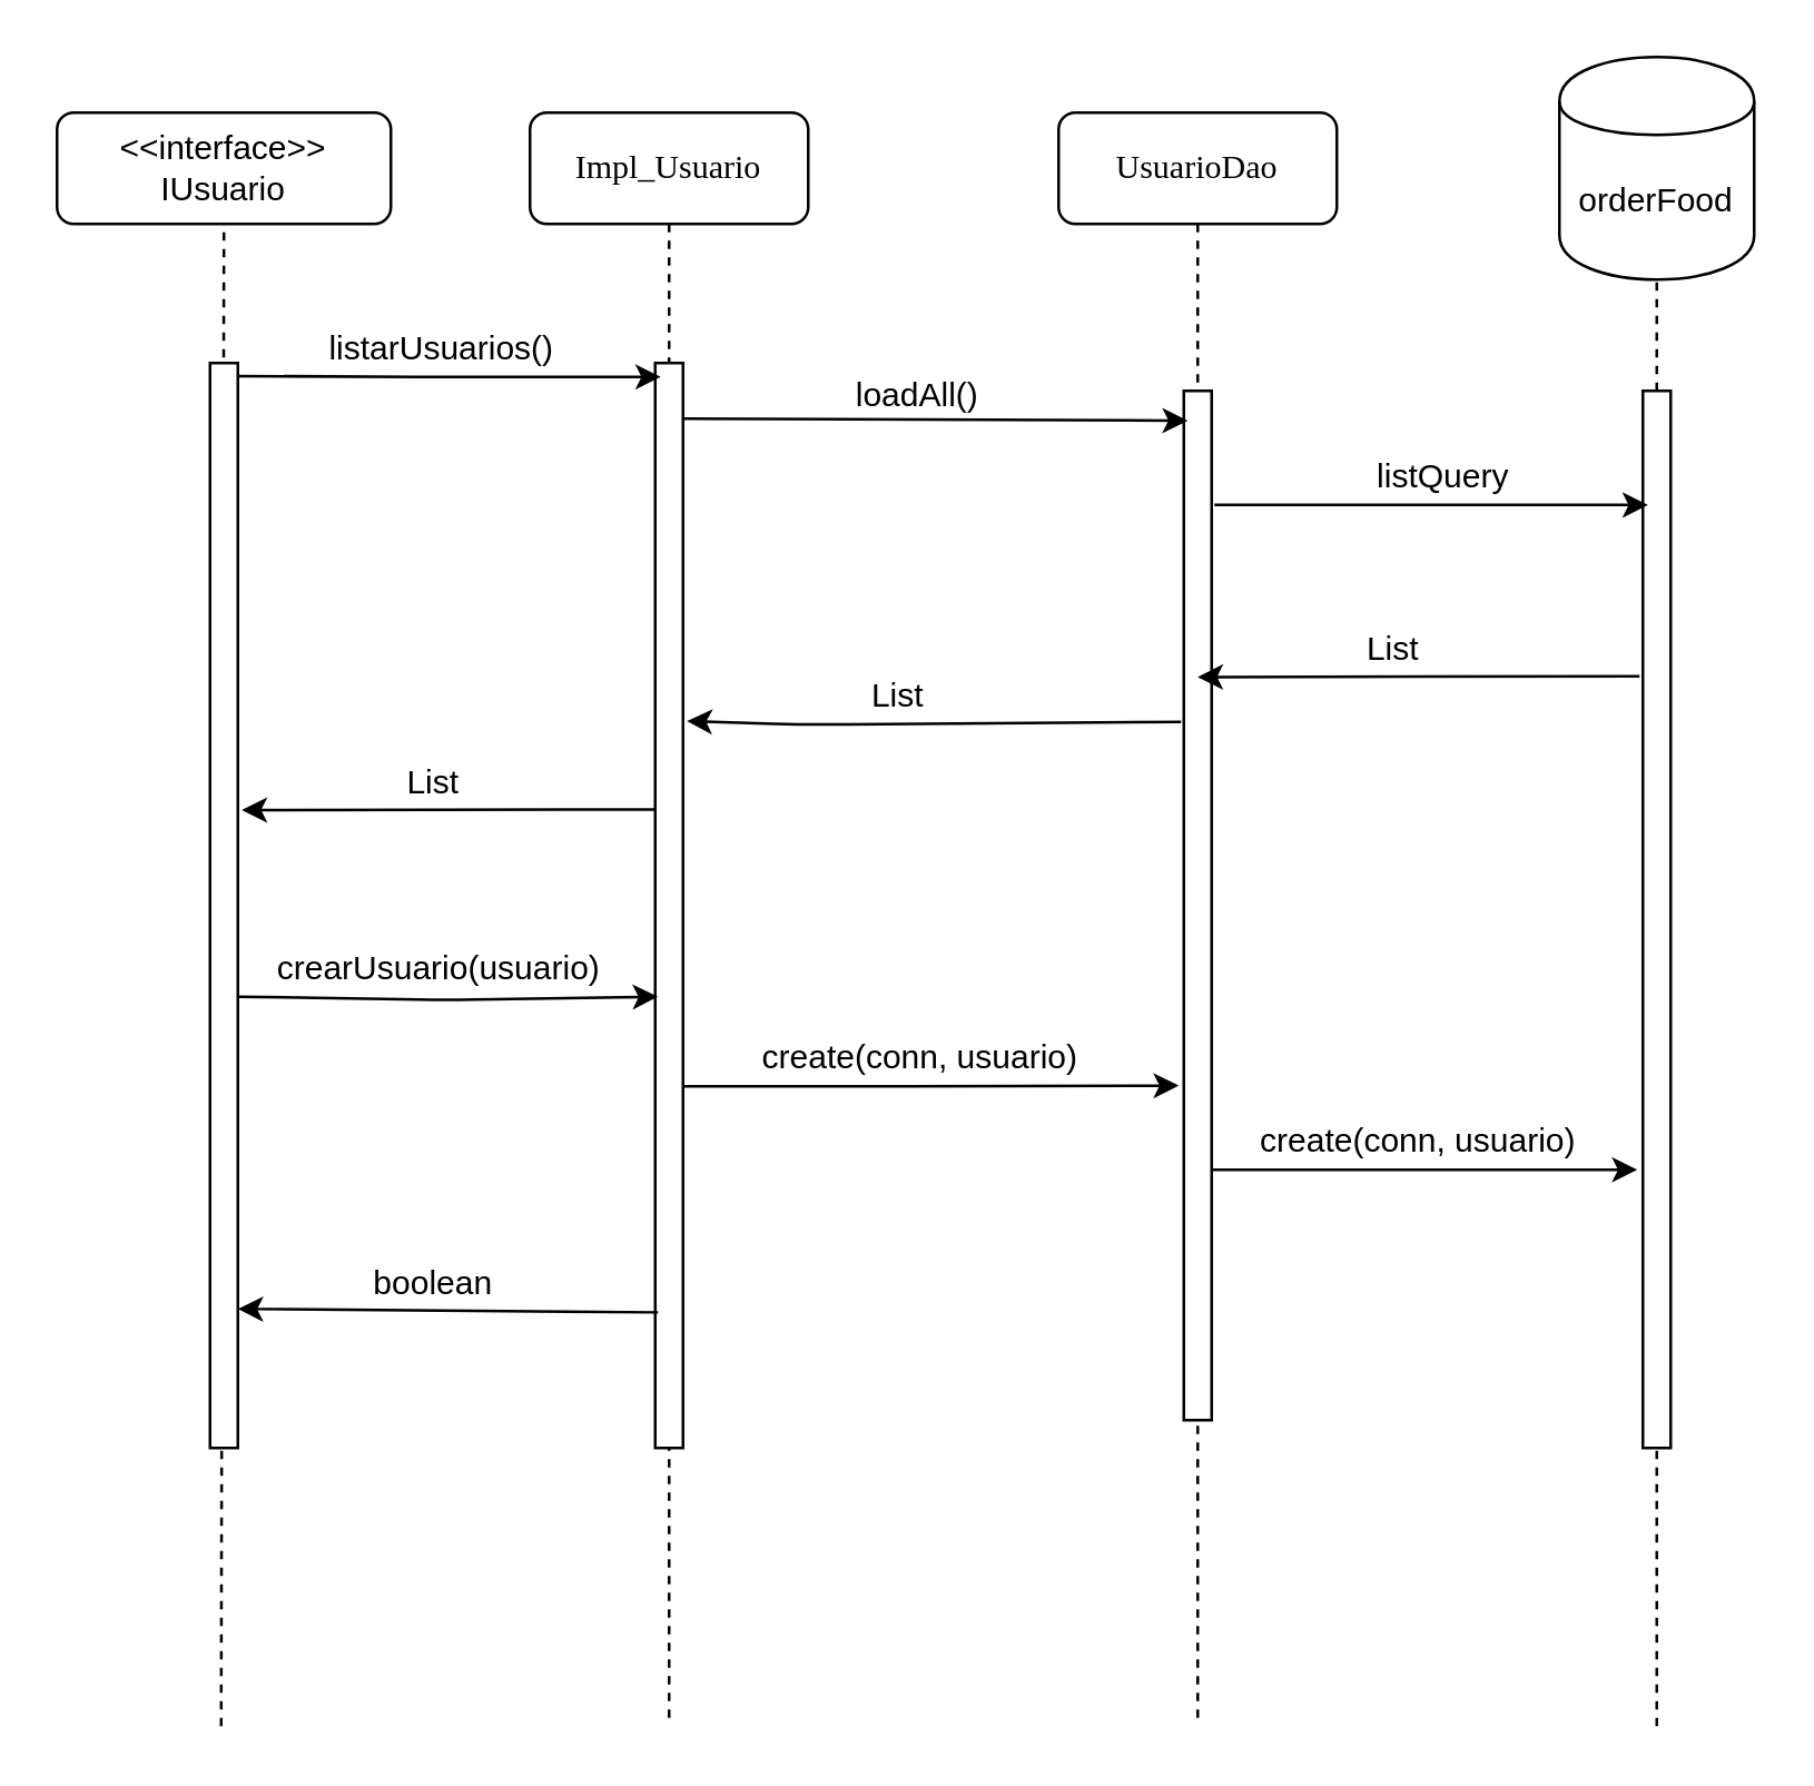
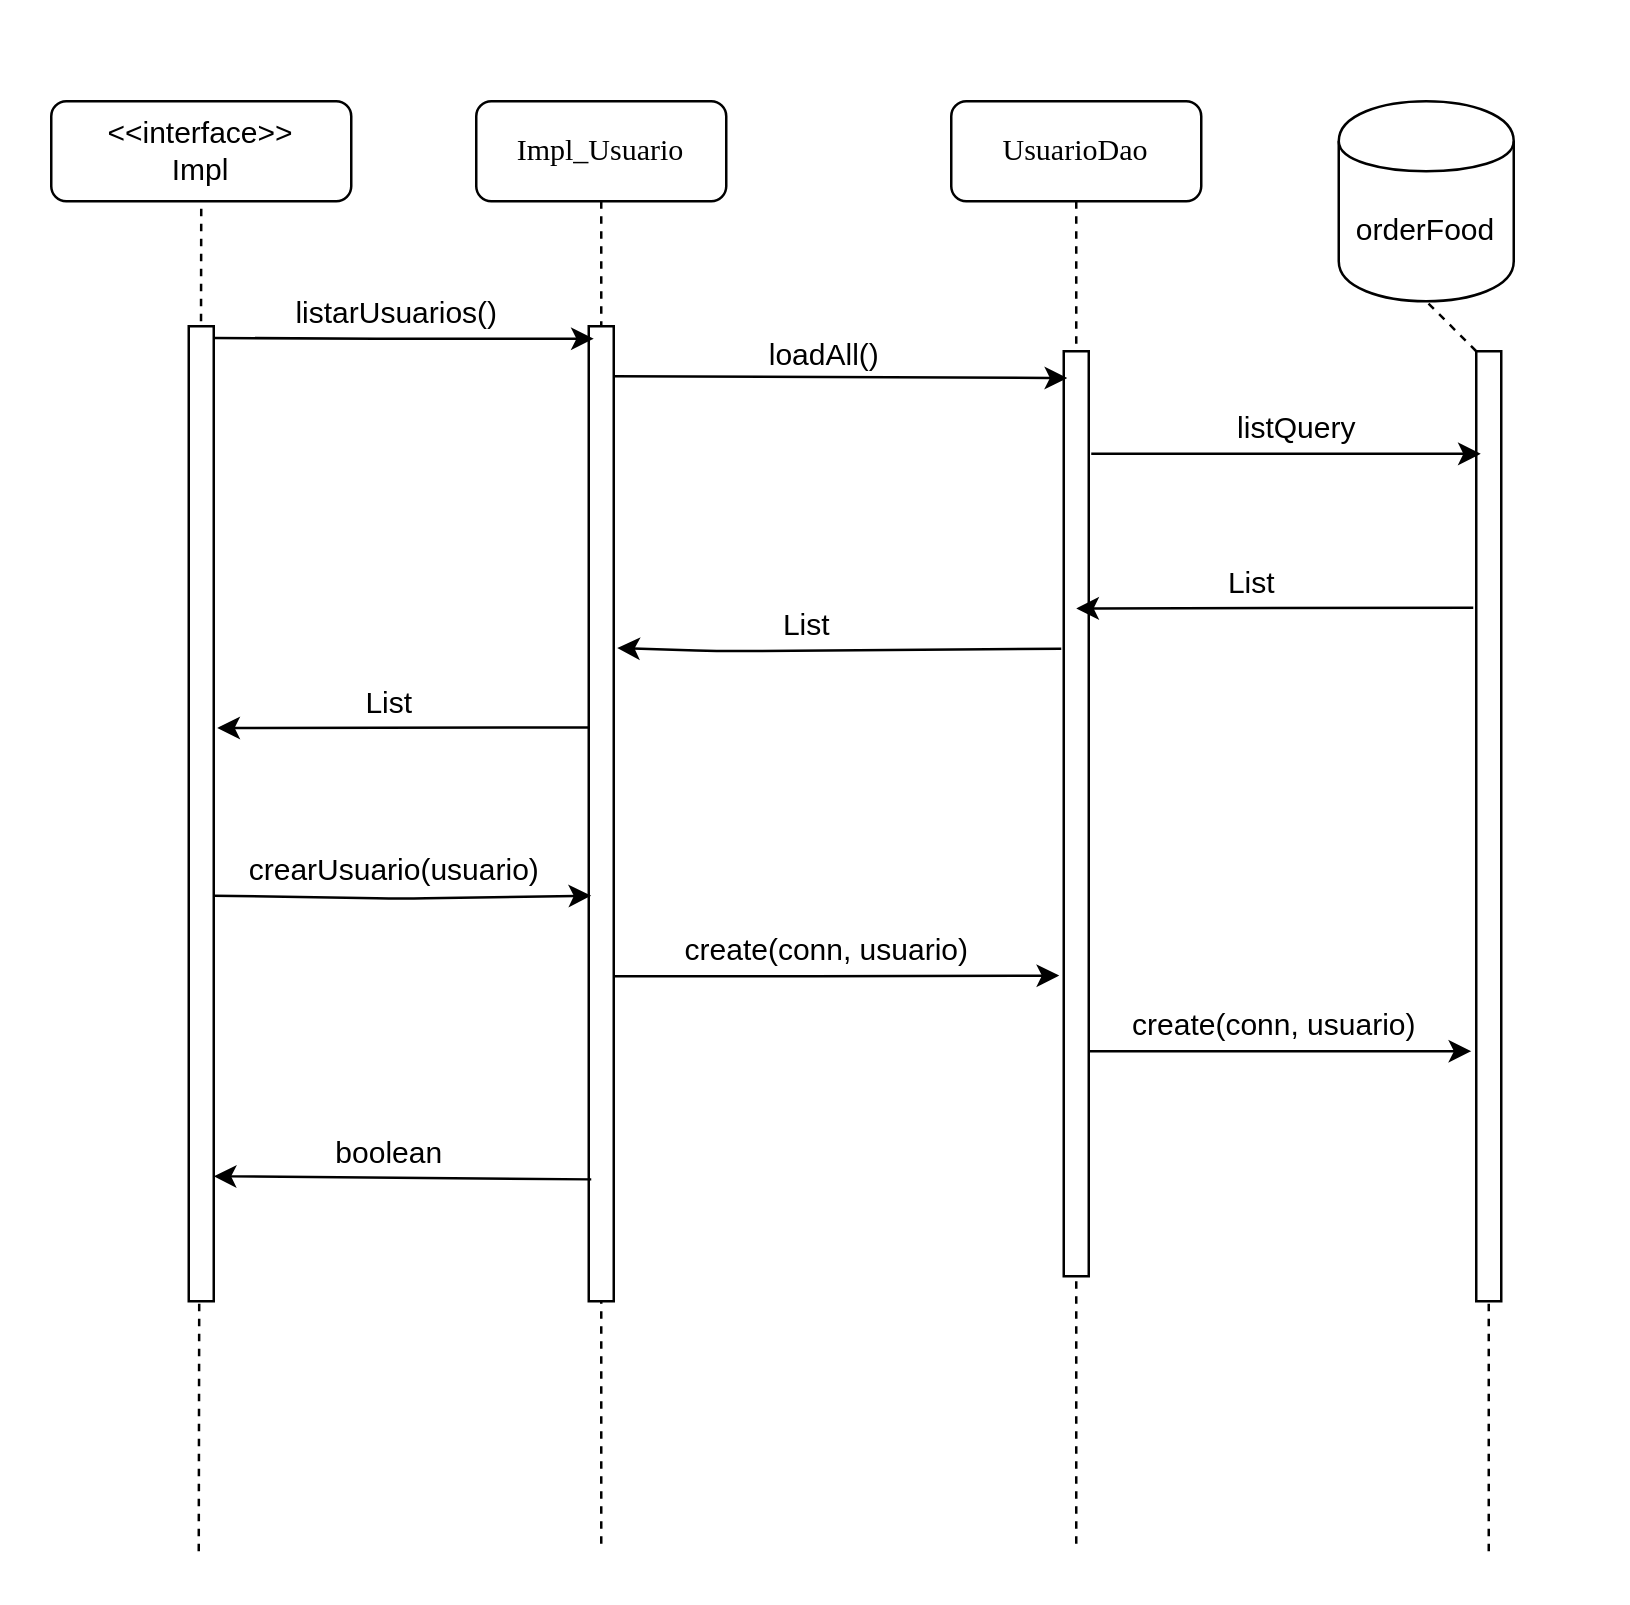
- <mxCell id="21" value="&amp;lt;&amp;lt;interface&amp;gt;&amp;gt;&lt;br&gt;IUsuario&lt;br&gt;" style="rounded=1;whiteSpace=wrap;html=1;" vertex="1" parent="1"><mxGeometry x="20" y="40" width="120" height="40" as="geometry" /></mxCell>
+ <mxCell id="21" value="&amp;lt;&amp;lt;interface&amp;gt;&amp;gt;&lt;br&gt;Impl&lt;br&gt;" style="rounded=1;whiteSpace=wrap;html=1;" vertex="1" parent="1"><mxGeometry x="20" y="40" width="120" height="40" as="geometry" /></mxCell>
- <mxCell id="17" value="orderFood" style="shape=cylinder;whiteSpace=wrap;html=1;boundedLbl=1;backgroundOutline=1;" vertex="1" parent="1"><mxGeometry x="560" y="20" width="70" height="80" as="geometry" /></mxCell>
+ <mxCell id="17" value="orderFood" style="shape=cylinder;whiteSpace=wrap;html=1;boundedLbl=1;backgroundOutline=1;" vertex="1" parent="1"><mxGeometry x="535" y="40" width="70" height="80" as="geometry" /></mxCell>
